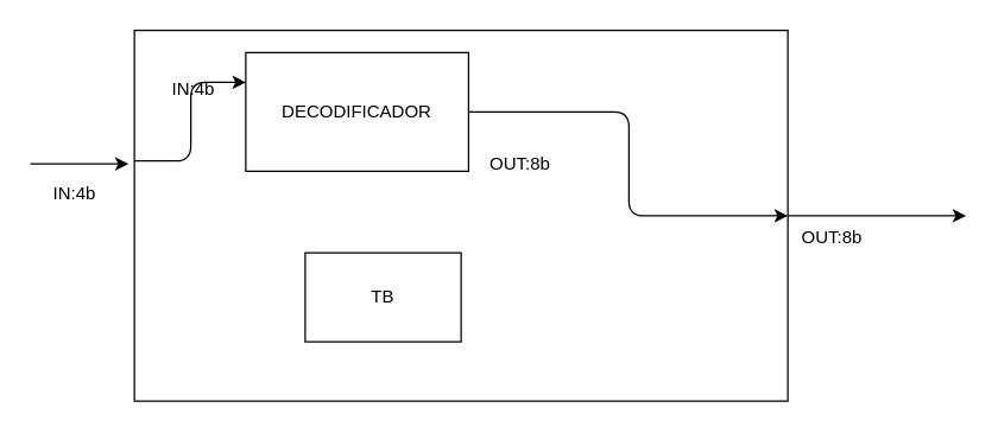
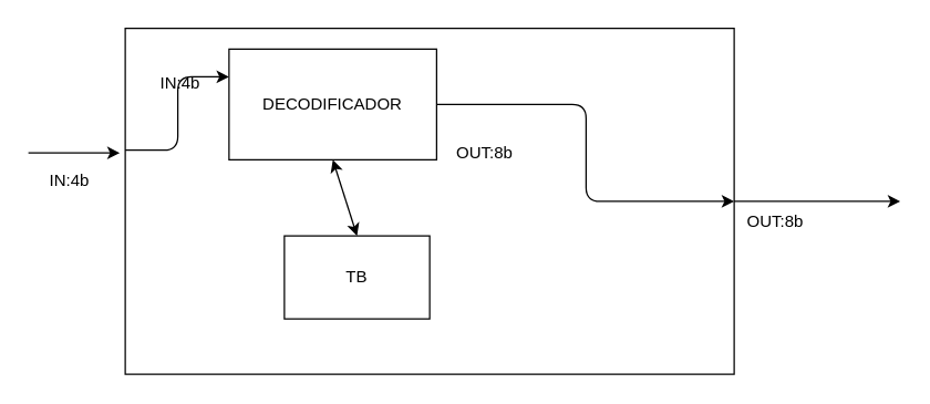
+ <mxCell id="7" value="" style="endArrow=classic;startArrow=classic;html=1;entryX=0.5;entryY=1;entryDx=0;entryDy=0;exitX=0.5;exitY=0;exitDx=0;exitDy=0;" edge="1" parent="1" source="6" target="3"><mxGeometry width="50" height="50" relative="1" as="geometry"><mxPoint x="10" y="340" as="sourcePoint" /><mxPoint x="60" y="290" as="targetPoint" /><Array as="points" /></mxGeometry></mxCell>
